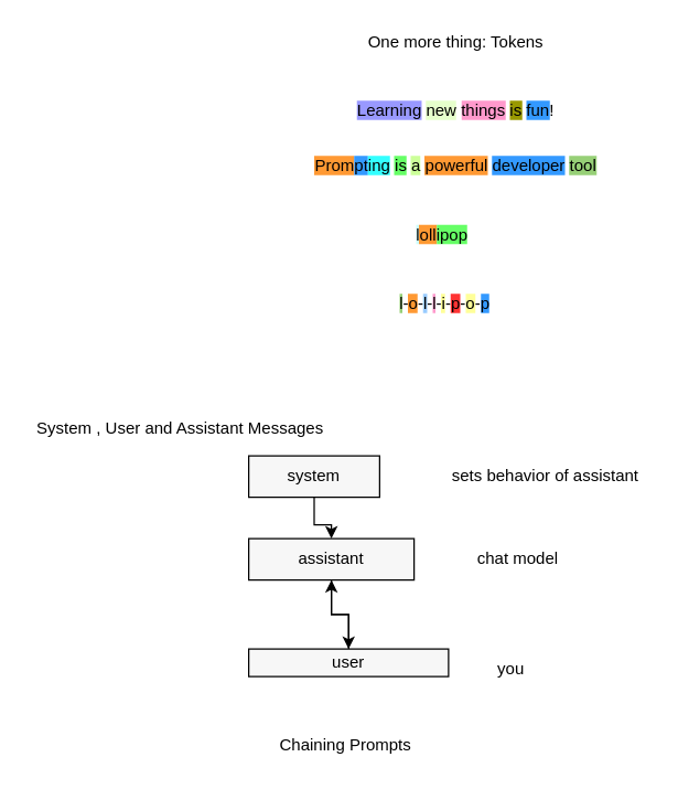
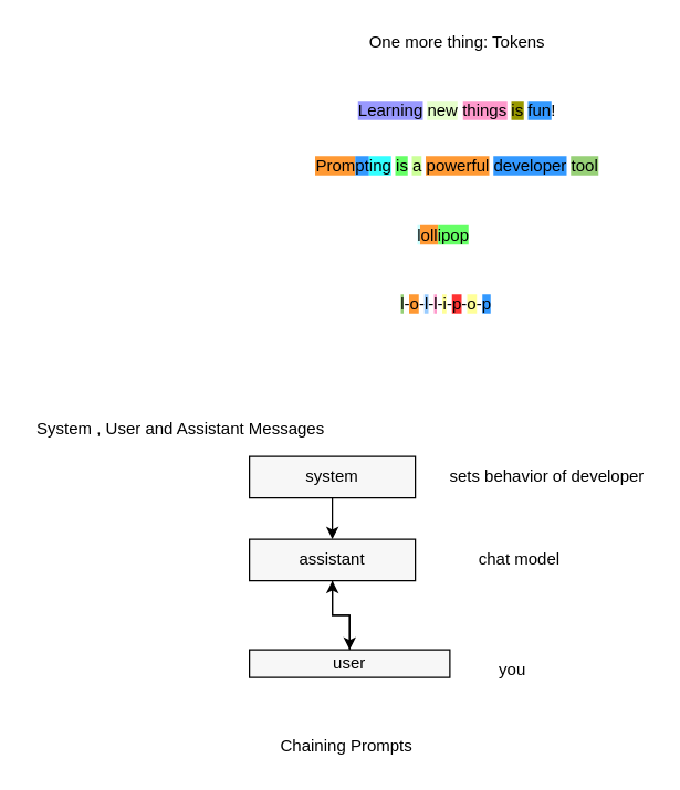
- <mxCell id="10" value="system" style="rounded=0;whiteSpace=wrap;html=1;fillColor=#F7F7F7;" vertex="1" parent="1"><mxGeometry x="180" y="330" width="95" height="30" as="geometry" /></mxCell>
+ <mxCell id="10" value="system" style="rounded=0;whiteSpace=wrap;html=1;fillColor=#F7F7F7;" vertex="1" parent="1"><mxGeometry x="180" y="330" width="120" height="30" as="geometry" /></mxCell>
- <mxCell id="8" value="sets behavior of assistant" style="text;html=1;resizable=0;autosize=1;align=center;verticalAlign=middle;points=[];fillColor=none;strokeColor=none;rounded=0;" vertex="1" parent="1"><mxGeometry x="320" y="335" width="150" height="20" as="geometry" /></mxCell>
+ <mxCell id="8" value="sets behavior of developer" style="text;html=1;resizable=0;autosize=1;align=center;verticalAlign=middle;points=[];fillColor=none;strokeColor=none;rounded=0;" vertex="1" parent="1"><mxGeometry x="320" y="335" width="150" height="20" as="geometry" /></mxCell>
